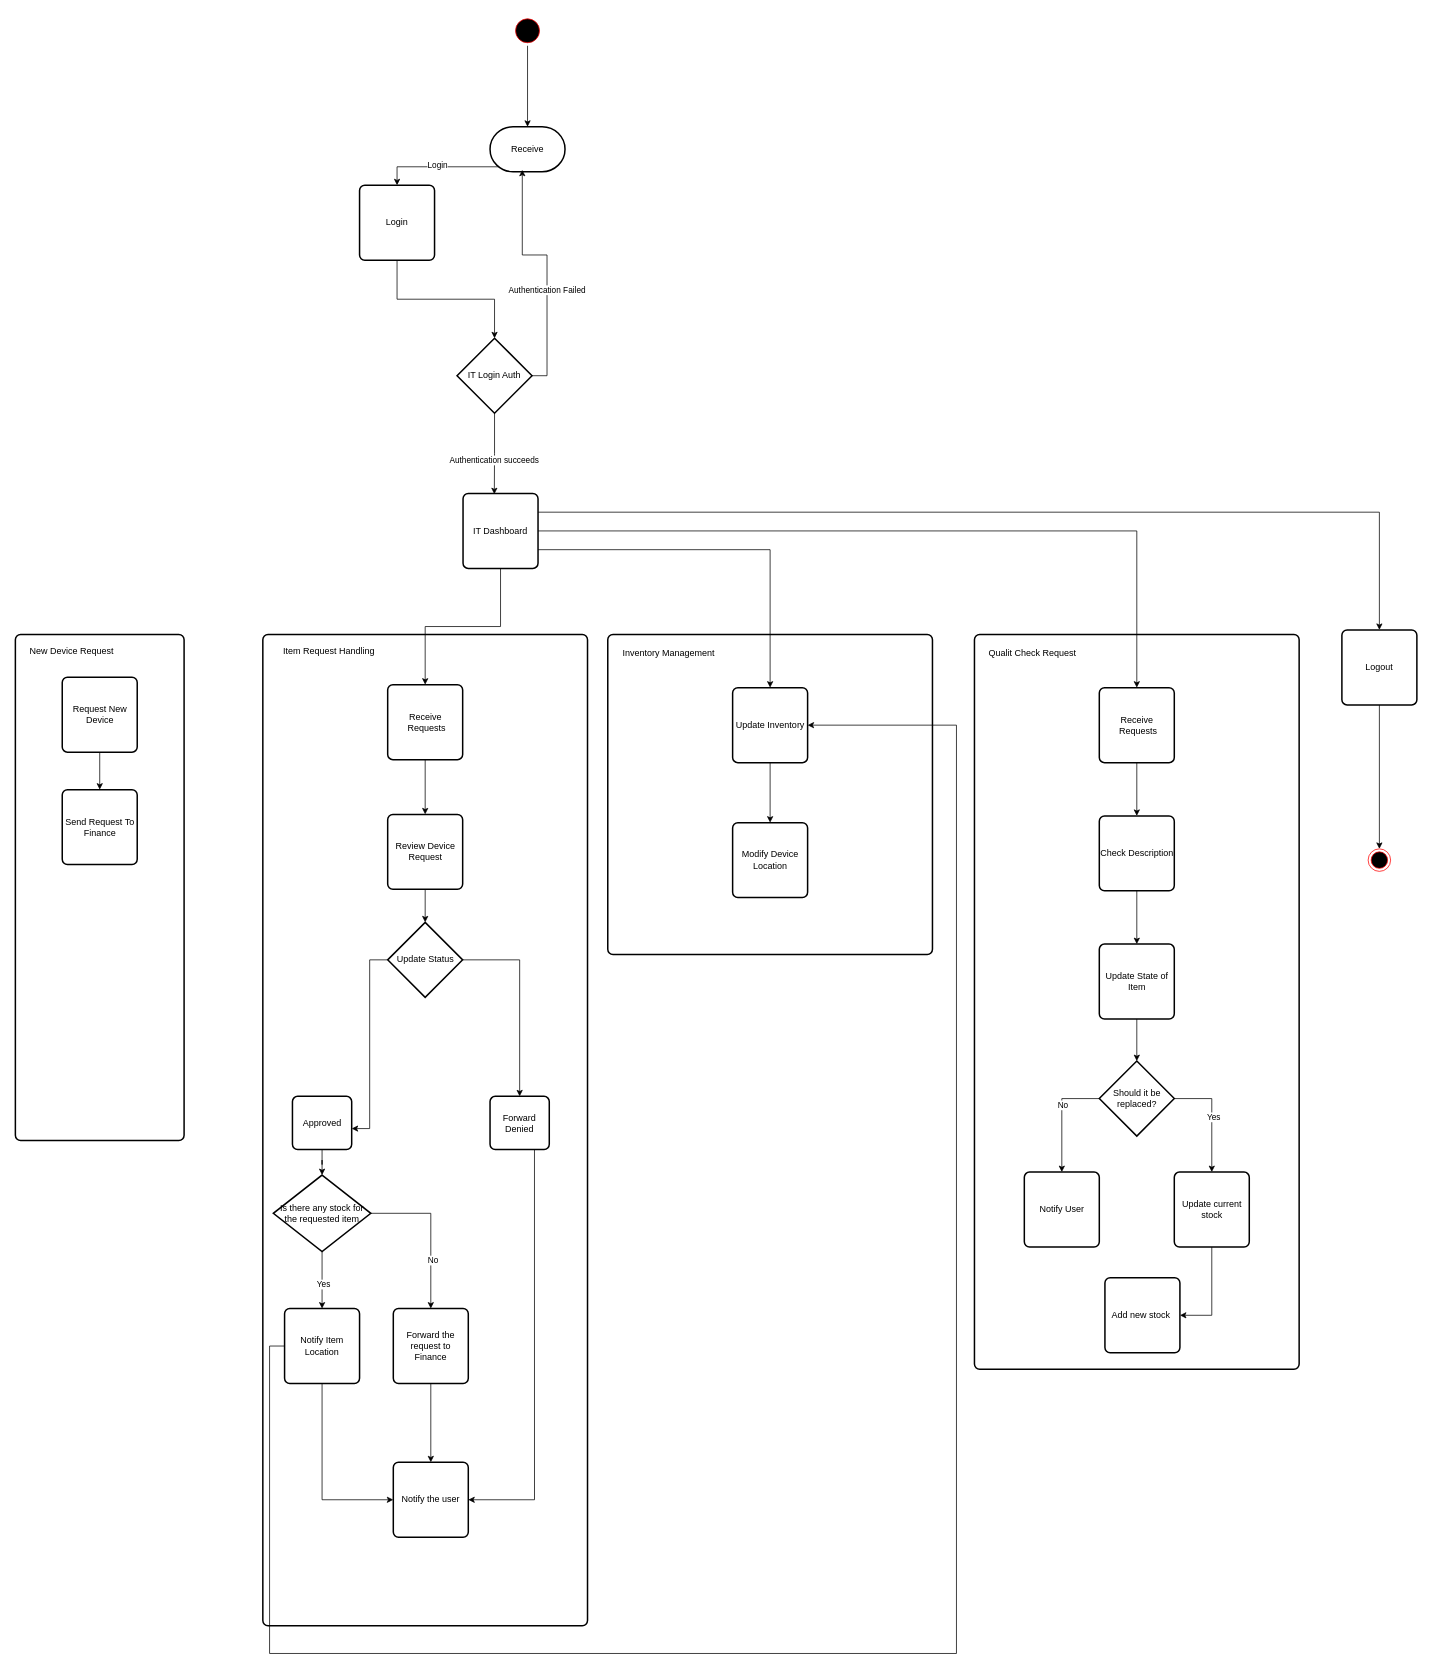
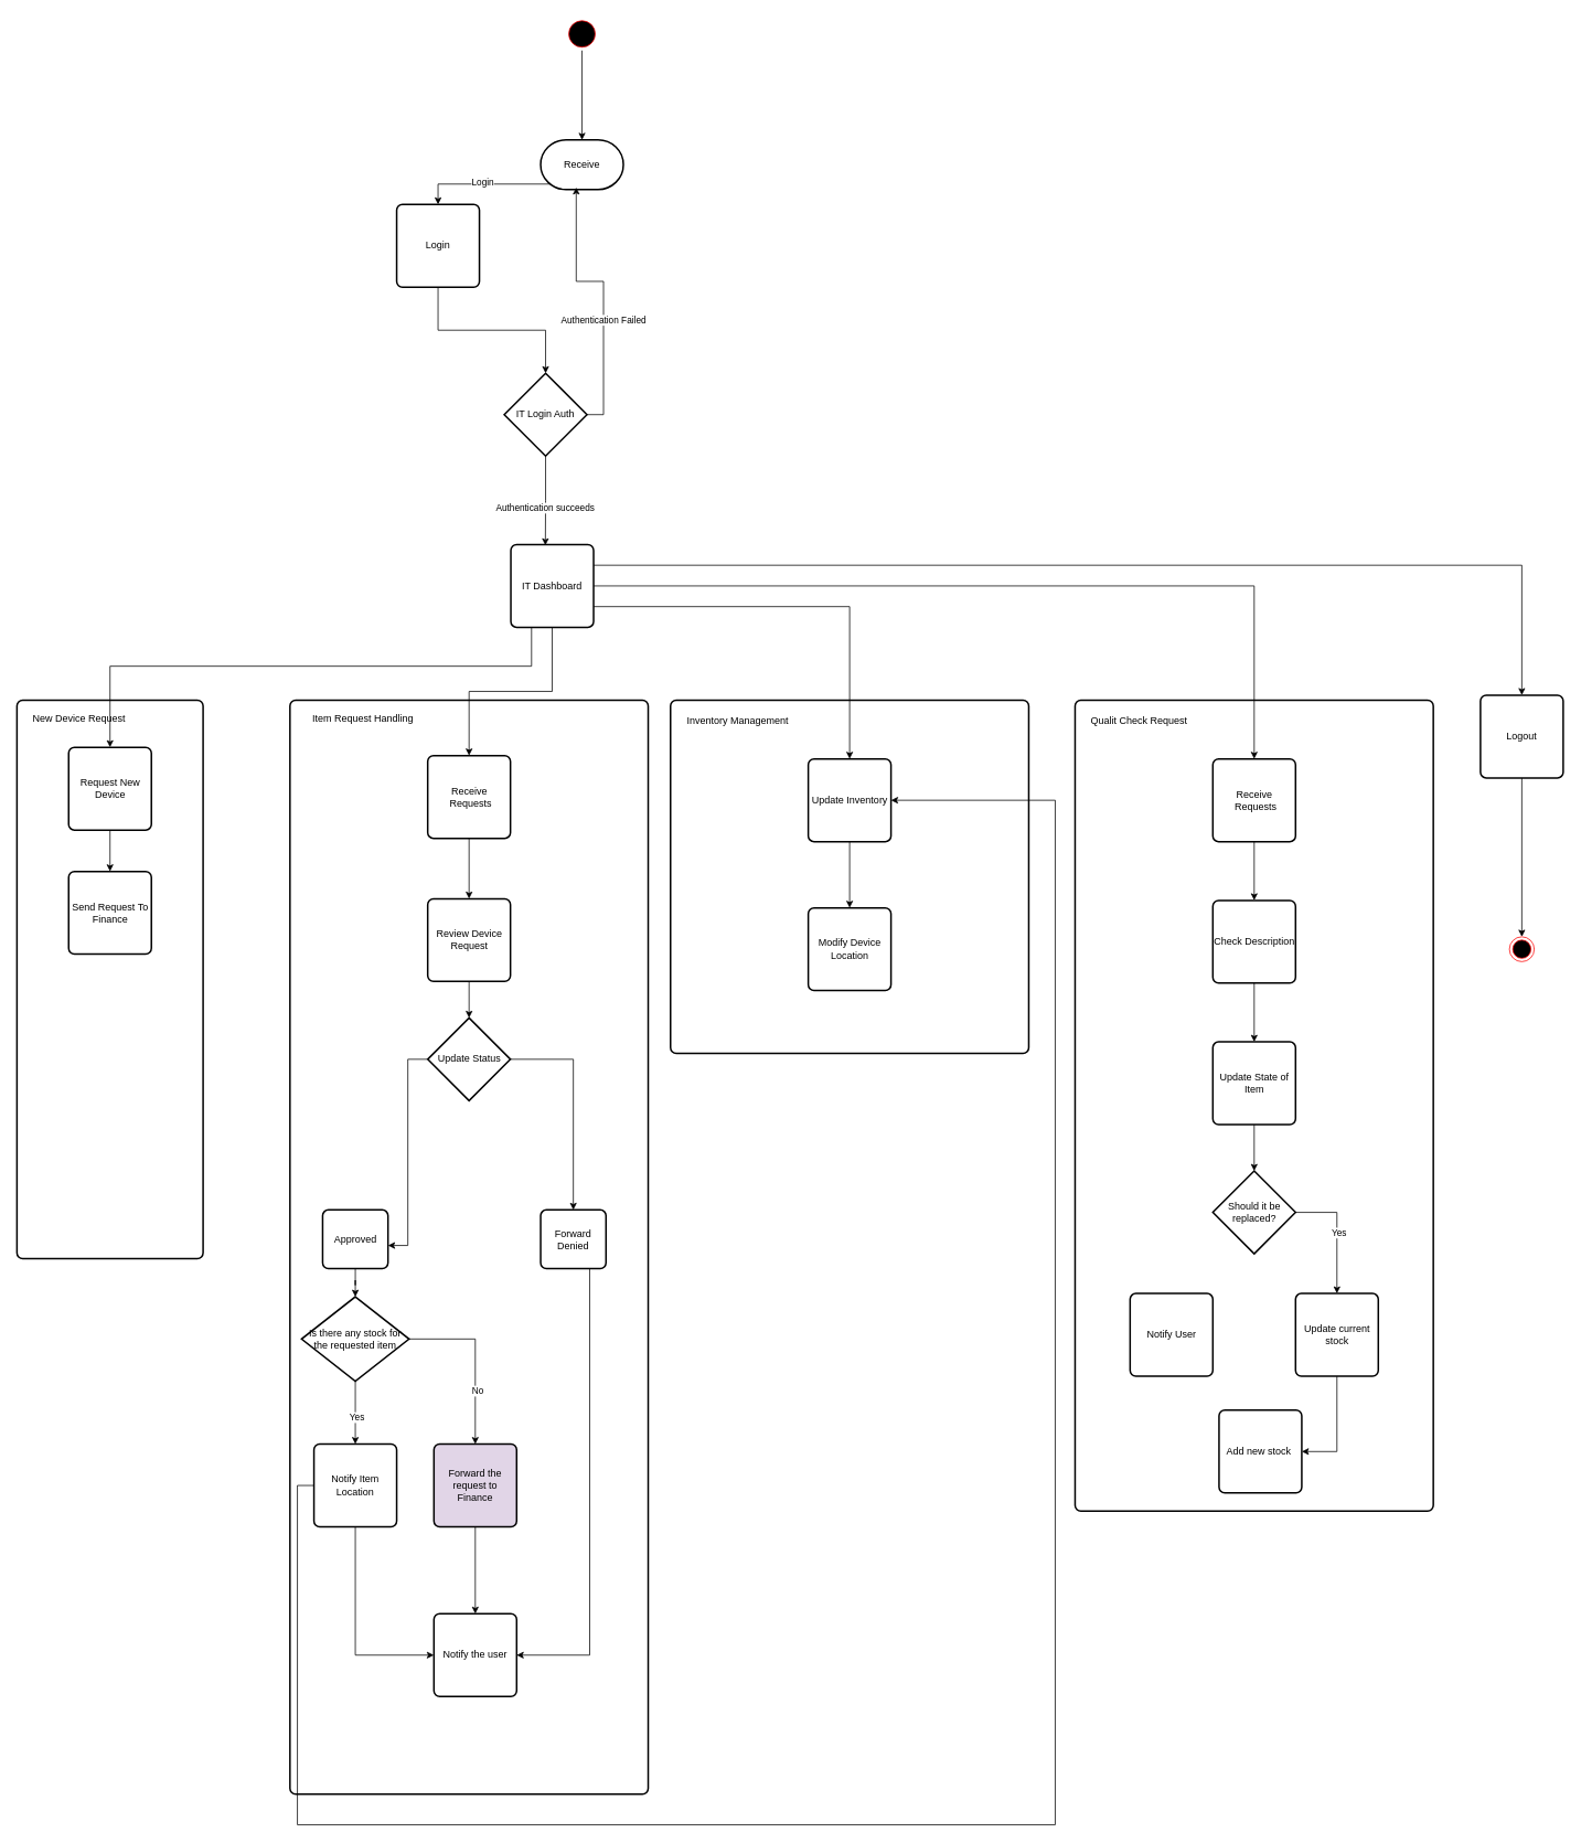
+ <mxCell id="18" style="edgeStyle=orthogonalEdgeStyle;rounded=0;orthogonalLoop=1;jettySize=auto;html=1;exitX=0.25;exitY=1;exitDx=0;exitDy=0;entryX=0.5;entryY=0;entryDx=0;entryDy=0;" parent="1" source="23" target="29" edge="1"><mxGeometry relative="1" as="geometry"><mxPoint x="430" y="900" as="targetPoint" /><Array as="points"><mxPoint x="642" y="804" /><mxPoint x="133" y="804" /></Array></mxGeometry></mxCell>
- <mxCell id="65" style="edgeStyle=orthogonalEdgeStyle;rounded=0;orthogonalLoop=1;jettySize=auto;html=1;exitX=0;exitY=0.5;exitDx=0;exitDy=0;exitPerimeter=0;" parent="1" source="69" target="70" edge="1"><mxGeometry relative="1" as="geometry" /></mxCell>
- <mxCell id="66" value="No" style="edgeLabel;html=1;align=center;verticalAlign=middle;resizable=0;points=[];" parent="65" vertex="1" connectable="0"><mxGeometry x="-0.211" y="1" relative="1" as="geometry"><mxPoint as="offset" /></mxGeometry></mxCell>
- <mxCell id="52" value="Forward the request to Finance" style="rounded=1;whiteSpace=wrap;html=1;absoluteArcSize=1;arcSize=14;strokeWidth=2;" parent="1" vertex="1"><mxGeometry x="524" y="1744" width="100" height="100" as="geometry" /></mxCell>
+ <mxCell id="52" value="Forward the request to Finance" style="rounded=1;whiteSpace=wrap;html=1;absoluteArcSize=1;arcSize=14;strokeWidth=2;fillColor=#e1d5e7;" parent="1" vertex="1"><mxGeometry x="524" y="1744" width="100" height="100" as="geometry" /></mxCell>
